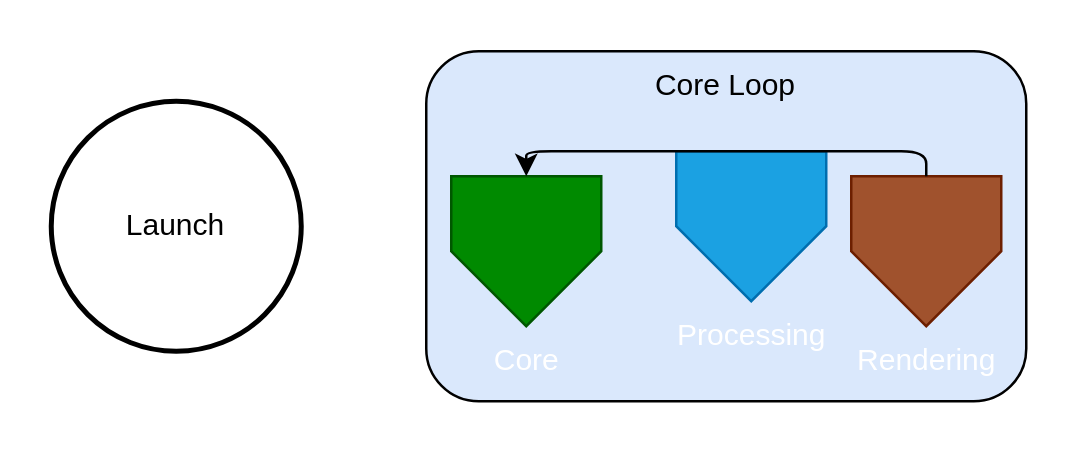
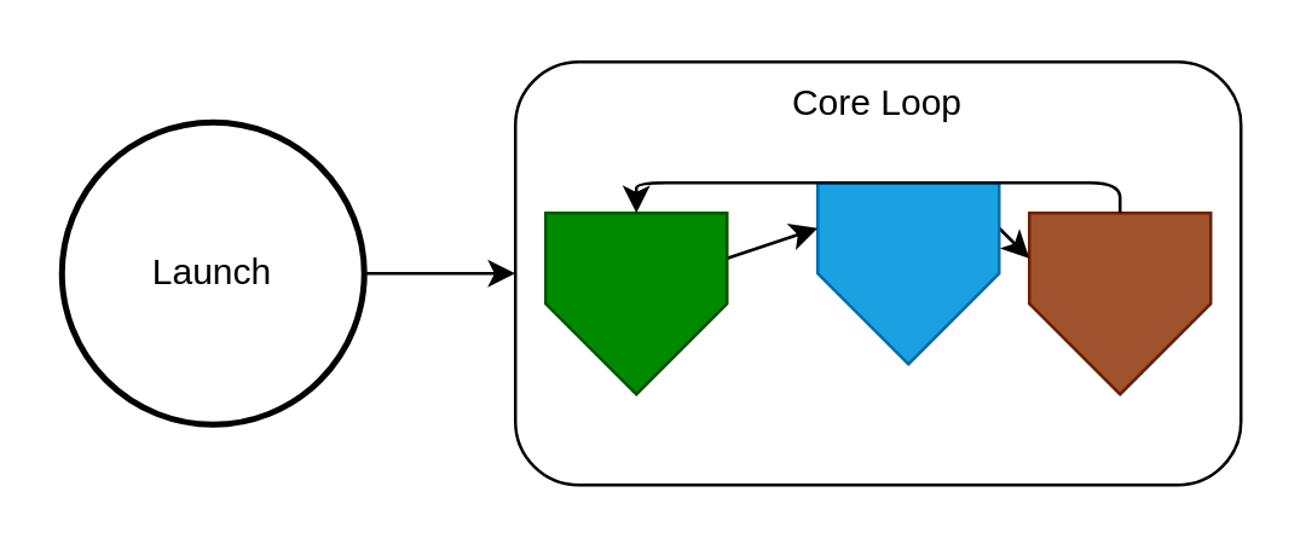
- <mxCell id="2" value="Core Loop" style="rounded=1;whiteSpace=wrap;html=1;verticalAlign=top;fillColor=#dae8fc;" parent="1" vertex="1"><mxGeometry x="170" y="20" width="240" height="140" as="geometry" /></mxCell>
+ <mxCell id="2" value="Core Loop" style="rounded=1;whiteSpace=wrap;html=1;verticalAlign=top;" parent="1" vertex="1"><mxGeometry x="170" y="20" width="240" height="140" as="geometry" /></mxCell>
+ <mxCell id="6" style="edgeStyle=none;html=1;exitX=1;exitY=0.25;exitDx=0;exitDy=0;entryX=0;entryY=0.25;entryDx=0;entryDy=0;" edge="1" parent="1" source="7" target="5"><mxGeometry relative="1" as="geometry" /></mxCell>
+ <mxCell id="8" style="edgeStyle=none;html=1;exitX=1;exitY=0.25;exitDx=0;exitDy=0;entryX=0;entryY=0.25;entryDx=0;entryDy=0;" edge="1" parent="1" source="9" target="7"><mxGeometry relative="1" as="geometry" /></mxCell>
+ <mxCell id="3" style="edgeStyle=none;html=1;exitX=1;exitY=0.5;exitDx=0;exitDy=0;exitPerimeter=0;entryX=0;entryY=0.5;entryDx=0;entryDy=0;" edge="1" parent="1" source="4" target="2"><mxGeometry relative="1" as="geometry" /></mxCell>
